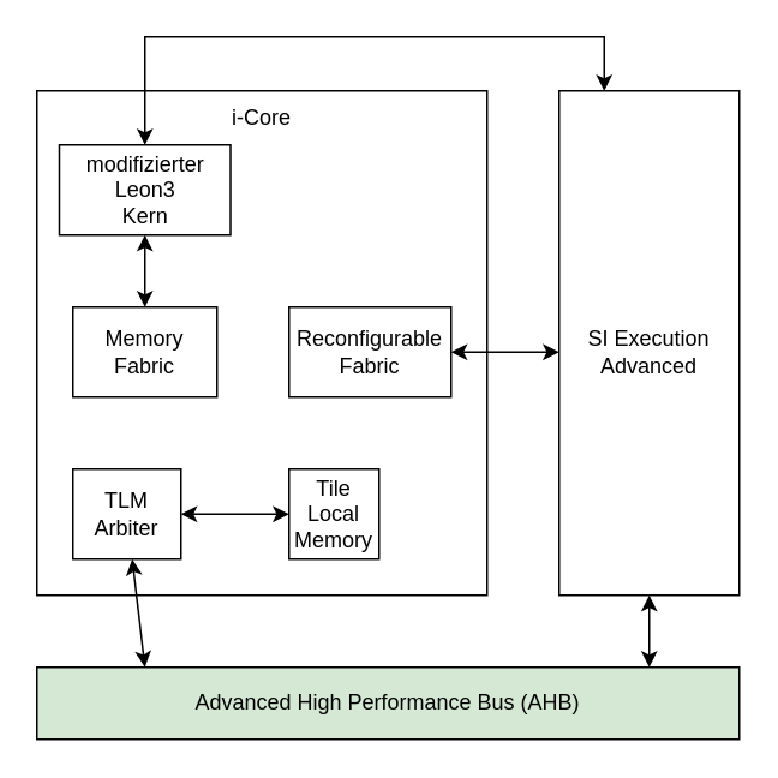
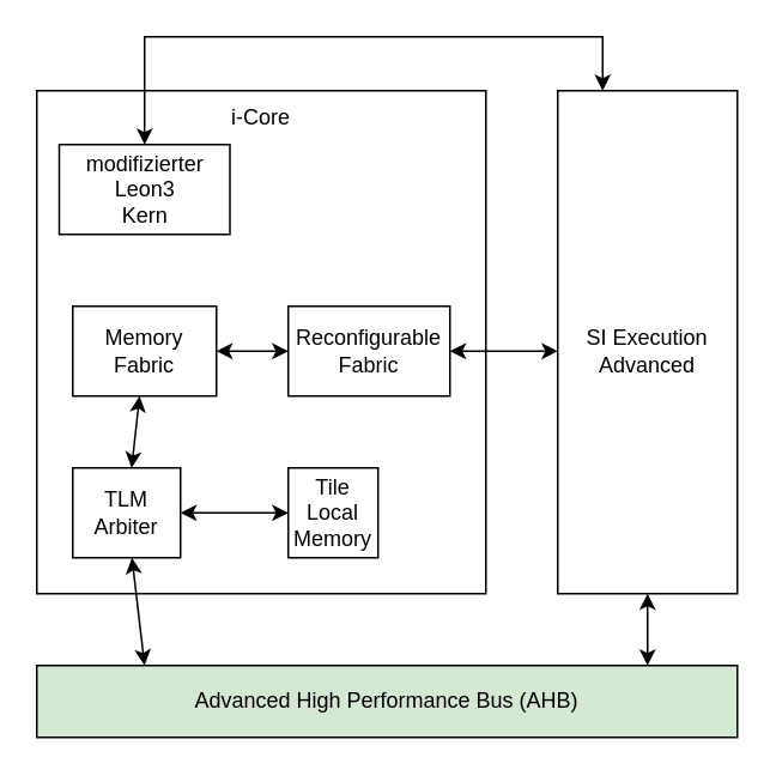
- <mxCell id="12" value="" style="endArrow=classic;startArrow=classic;html=1;rounded=0;" parent="1" source="6" target="11" edge="1"><mxGeometry width="50" height="50" relative="1" as="geometry"><mxPoint x="-200" y="220" as="sourcePoint" /><mxPoint x="-150" y="170" as="targetPoint" /></mxGeometry></mxCell>
+ <mxCell id="10" value="" style="endArrow=classic;startArrow=classic;html=1;rounded=0;" parent="1" source="6" target="9" edge="1"><mxGeometry width="50" height="50" relative="1" as="geometry"><mxPoint x="-70" y="110" as="sourcePoint" /><mxPoint y="60" as="targetPoint" x="-20" /></mxGeometry></mxCell>
+ <mxCell id="7" value="" style="endArrow=classic;startArrow=classic;html=1;rounded=0;" parent="1" source="6" target="4" edge="1"><mxGeometry width="50" height="50" relative="1" as="geometry"><mxPoint x="20" y="550" as="sourcePoint" /><mxPoint x="70" y="500" as="targetPoint" /></mxGeometry></mxCell>
